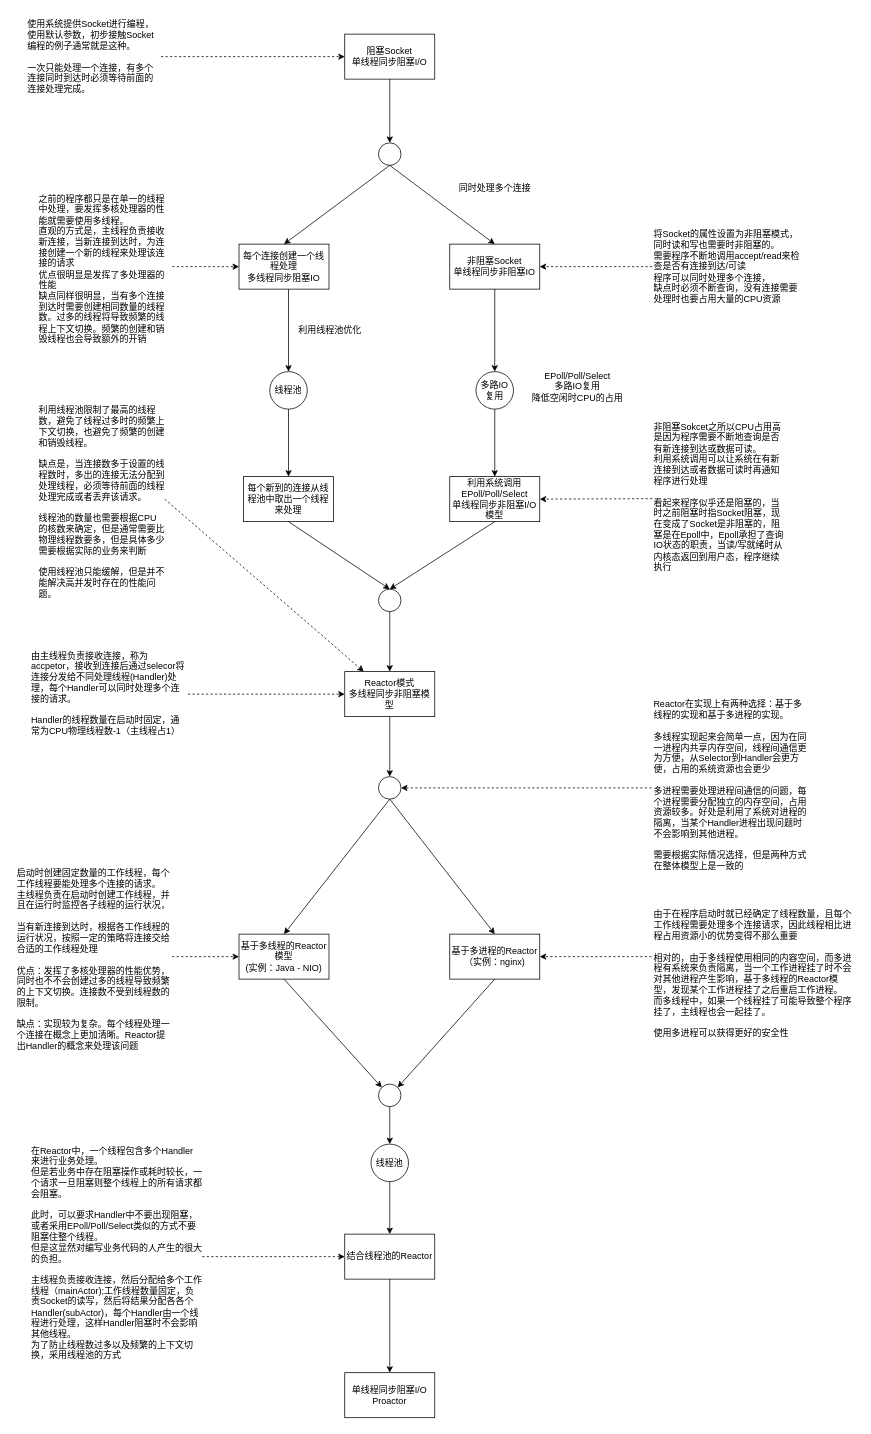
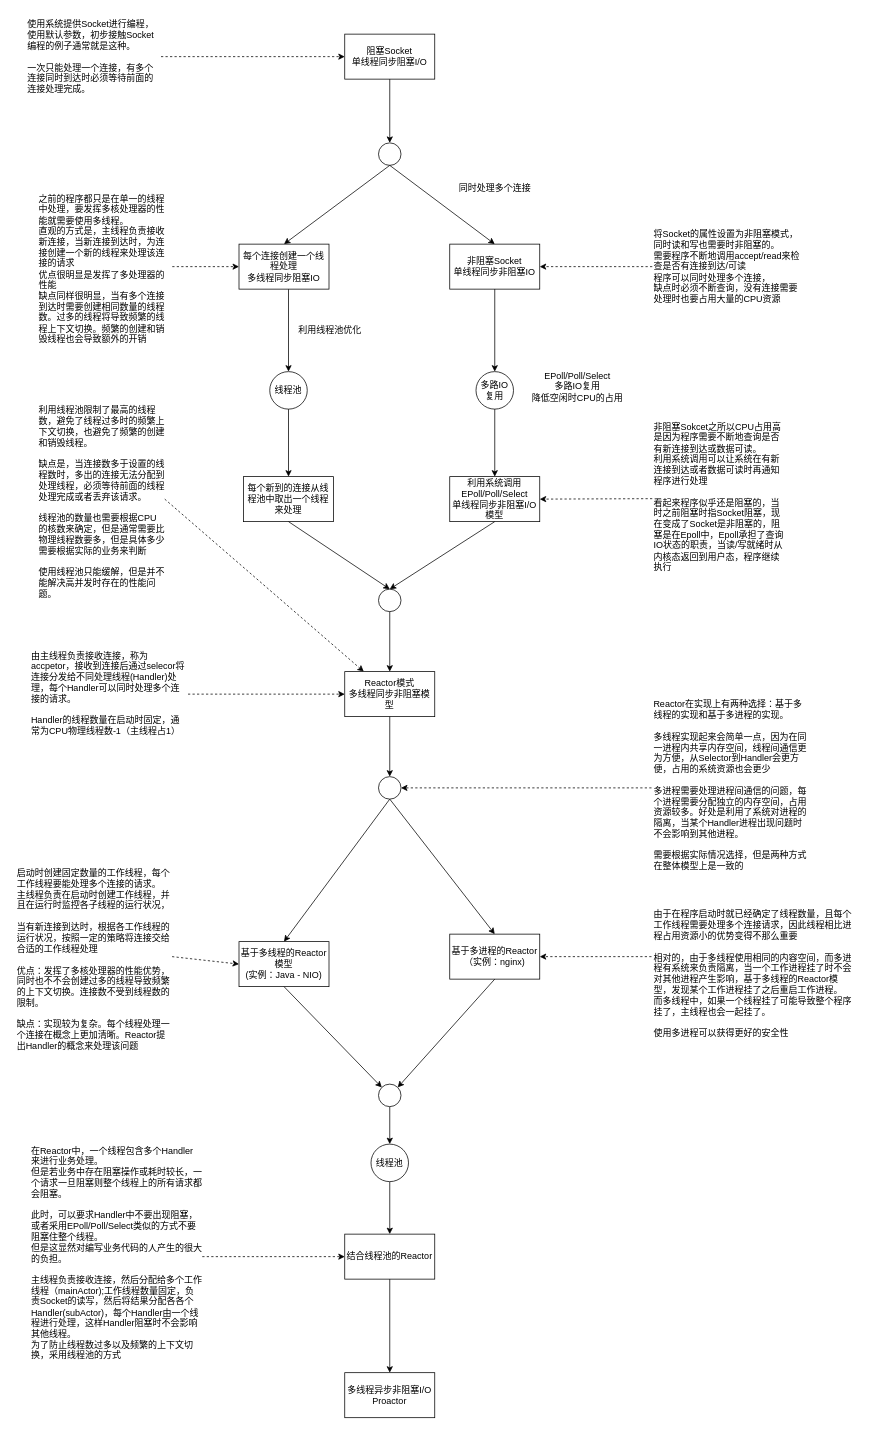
- <mxCell id="13" value="基于多线程的Reactor模型&lt;br&gt;(实例：Java - NIO)" style="rounded=0;whiteSpace=wrap;html=1;" vertex="1" parent="1"><mxGeometry x="318" y="1245" width="120" height="60" as="geometry" /></mxCell>
+ <mxCell id="13" value="基于多线程的Reactor模型&lt;br&gt;(实例：Java - NIO)" style="rounded=0;whiteSpace=wrap;html=1;" vertex="1" parent="1"><mxGeometry x="318" y="1255" width="120" height="60" as="geometry" /></mxCell>
- <mxCell id="36" value="单线程同步阻塞I/O&lt;br&gt;Proactor" style="rounded=0;whiteSpace=wrap;html=1;align=center;" vertex="1" parent="1"><mxGeometry x="459" y="1829.75" width="120" height="60" as="geometry" /></mxCell>
+ <mxCell id="36" value="多线程异步非阻塞I/O&lt;br&gt;Proactor" style="rounded=0;whiteSpace=wrap;html=1;align=center;" vertex="1" parent="1"><mxGeometry x="459" y="1829.75" width="120" height="60" as="geometry" /></mxCell>
